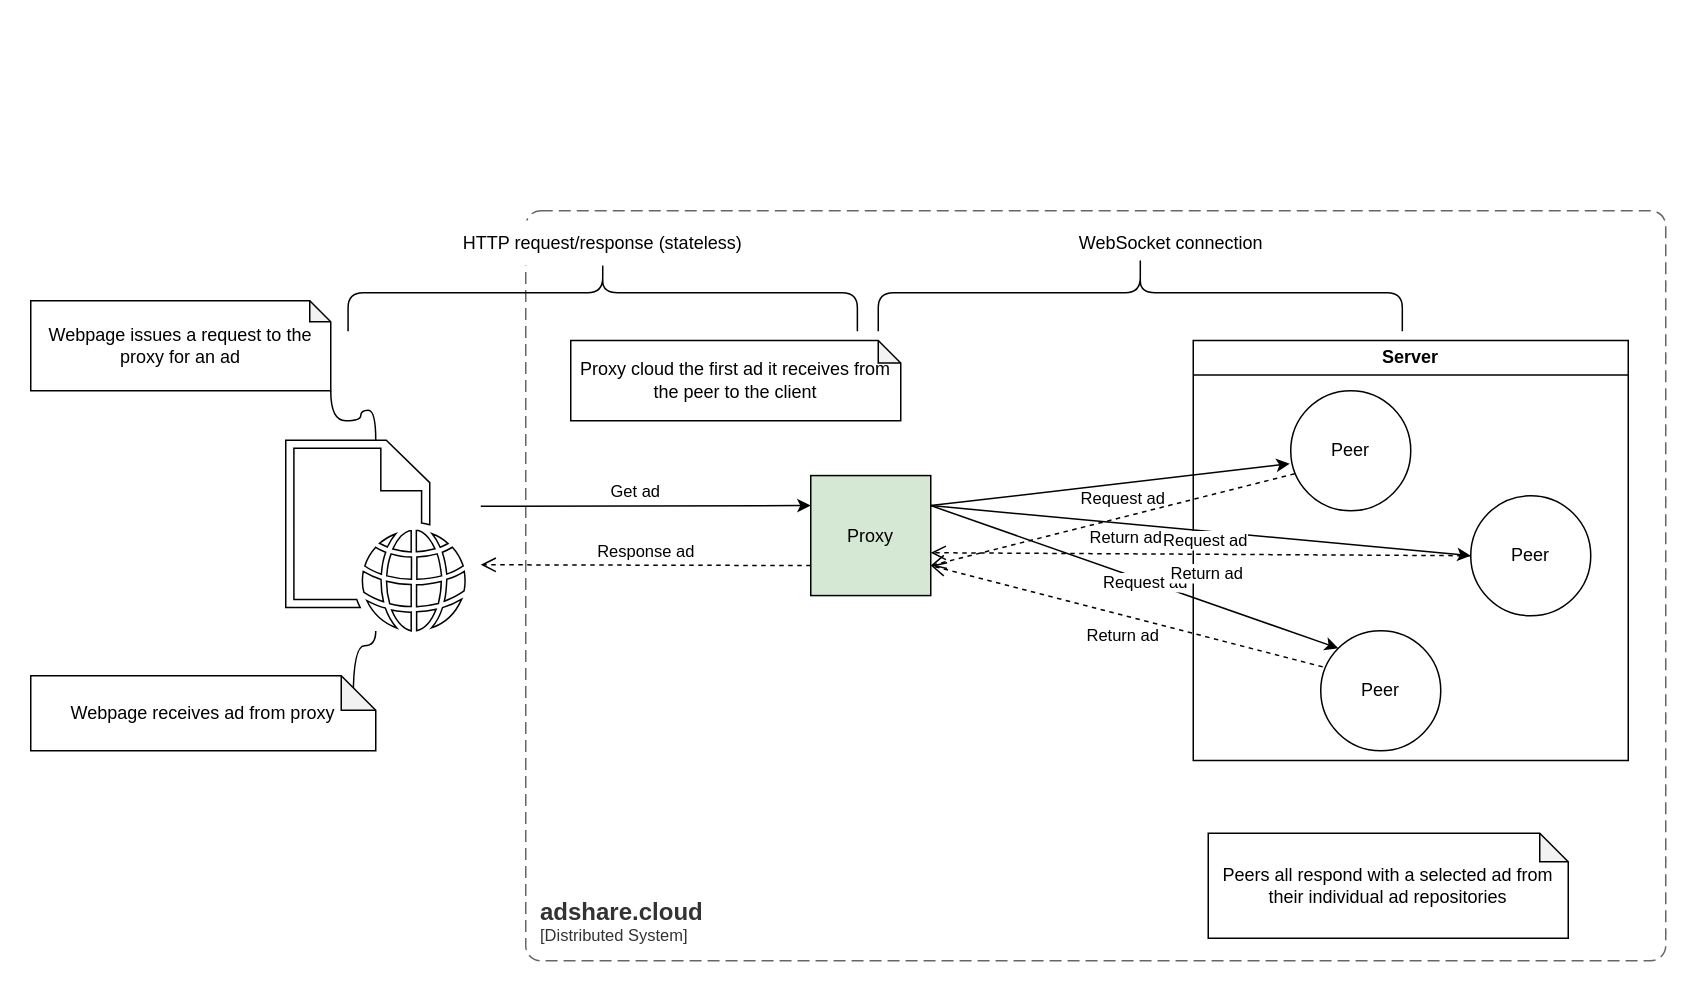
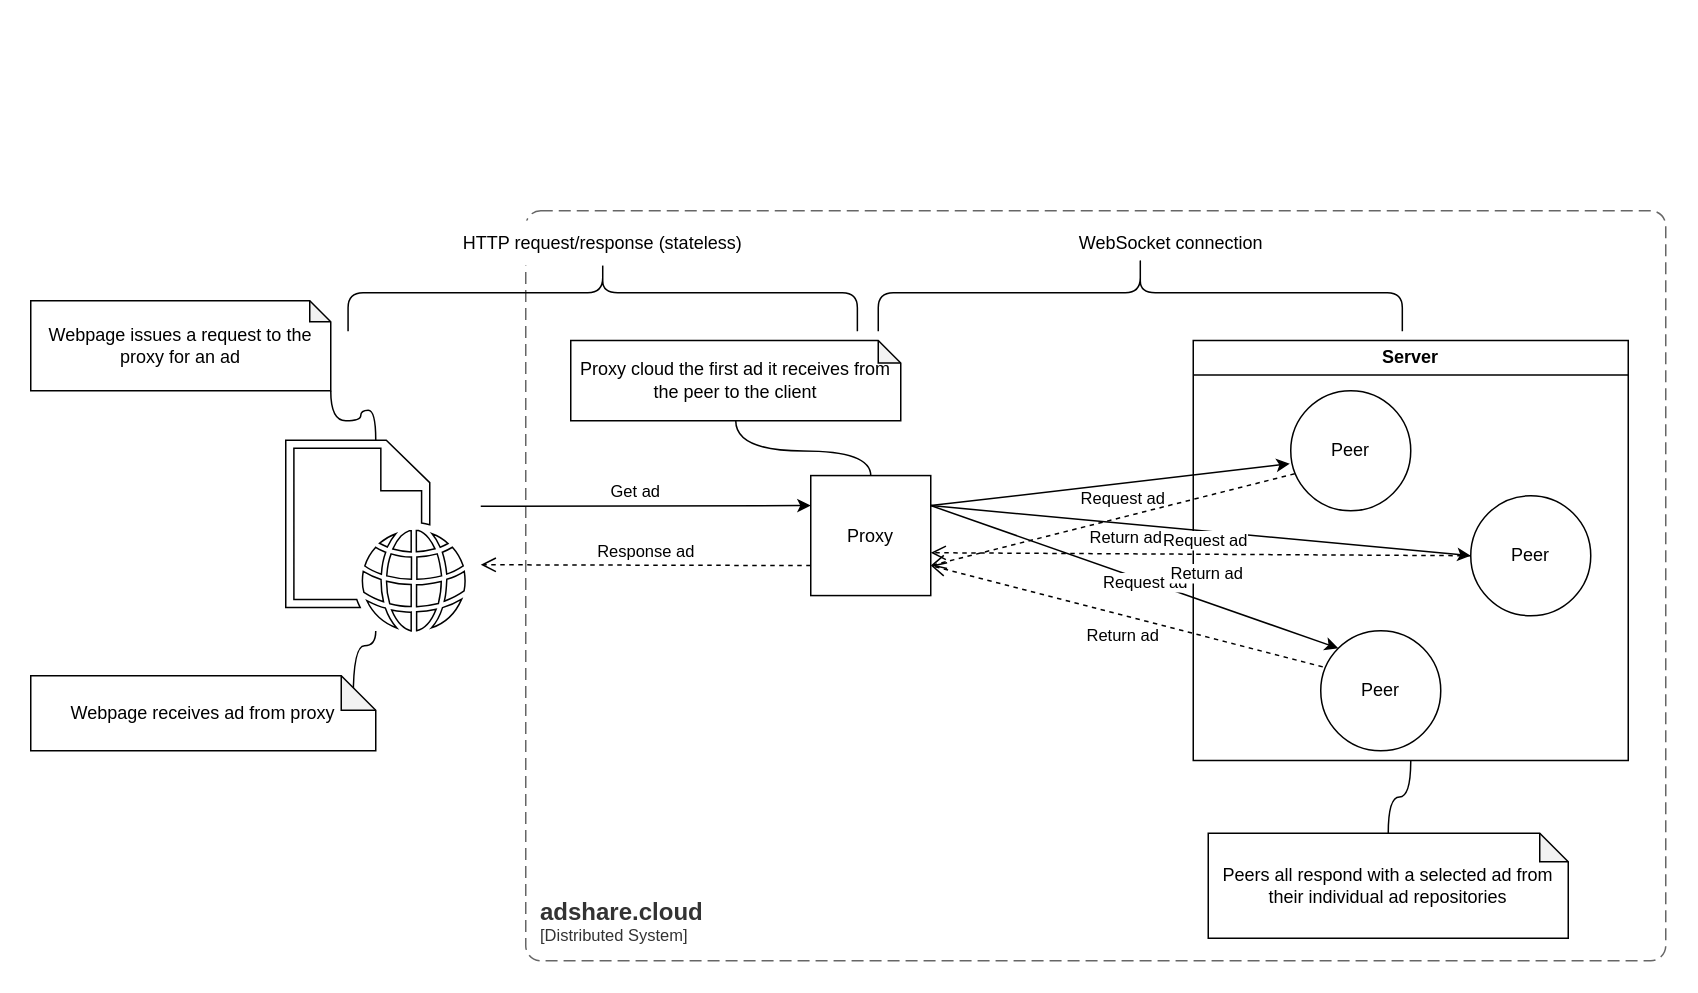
+ <mxCell id="31" style="edgeStyle=orthogonalEdgeStyle;curved=1;rounded=0;orthogonalLoop=1;jettySize=auto;html=1;exitX=0.5;exitY=1;exitDx=0;exitDy=0;exitPerimeter=0;entryX=0.5;entryY=0;entryDx=0;entryDy=0;endArrow=none;endFill=0;" parent="1" source="32" target="7" edge="1"><mxGeometry relative="1" as="geometry" /></mxCell>
- <mxCell id="7" value="Proxy" style="whiteSpace=wrap;html=1;aspect=fixed;fillColor=#d5e8d4;" parent="1" vertex="1"><mxGeometry x="540" y="316.55" width="80" height="80" as="geometry" /></mxCell>
+ <mxCell id="7" value="Proxy" style="whiteSpace=wrap;html=1;aspect=fixed;" parent="1" vertex="1"><mxGeometry x="540" y="316.55" width="80" height="80" as="geometry" /></mxCell>
+ <mxCell id="8" style="edgeStyle=orthogonalEdgeStyle;curved=1;rounded=0;orthogonalLoop=1;jettySize=auto;html=1;exitX=0.5;exitY=1;exitDx=0;exitDy=0;entryX=0.5;entryY=0;entryDx=0;entryDy=0;entryPerimeter=0;endArrow=none;endFill=0;" parent="1" source="9" target="30" edge="1"><mxGeometry relative="1" as="geometry" /></mxCell>
